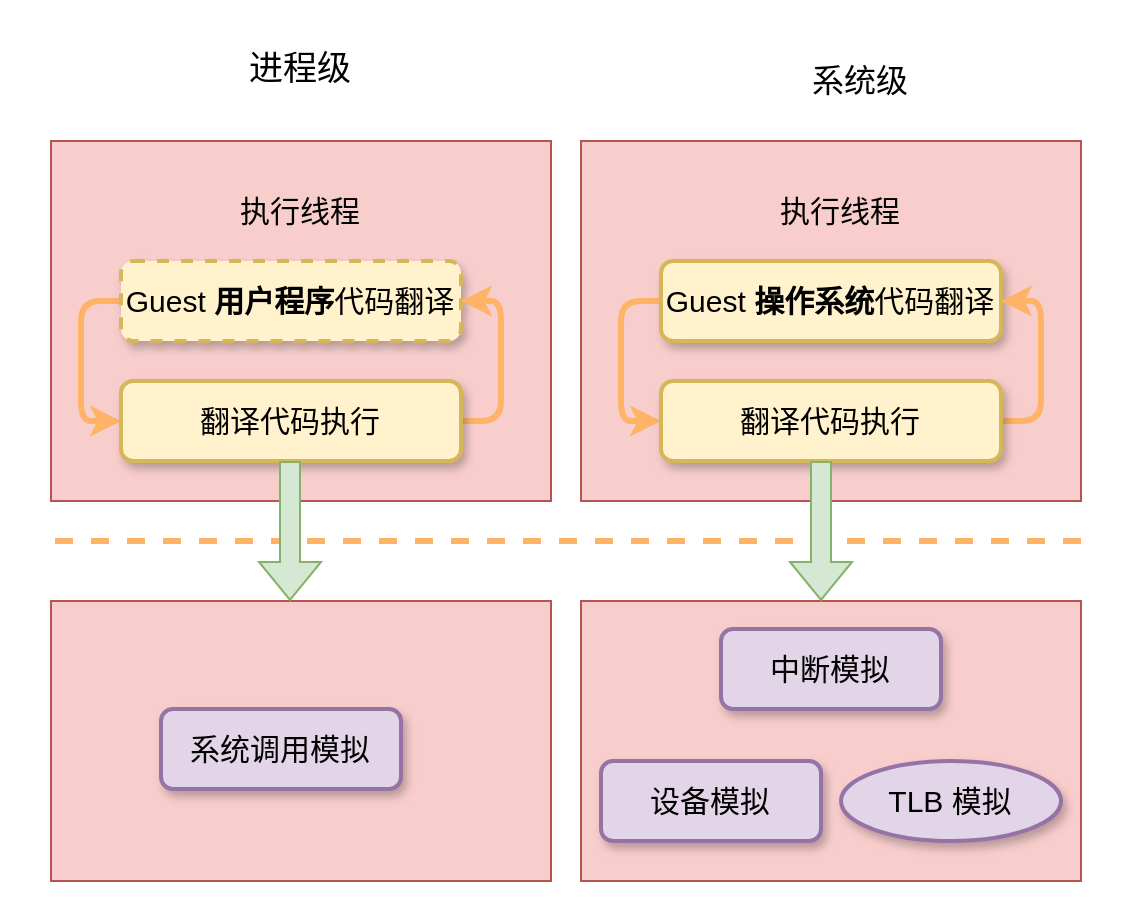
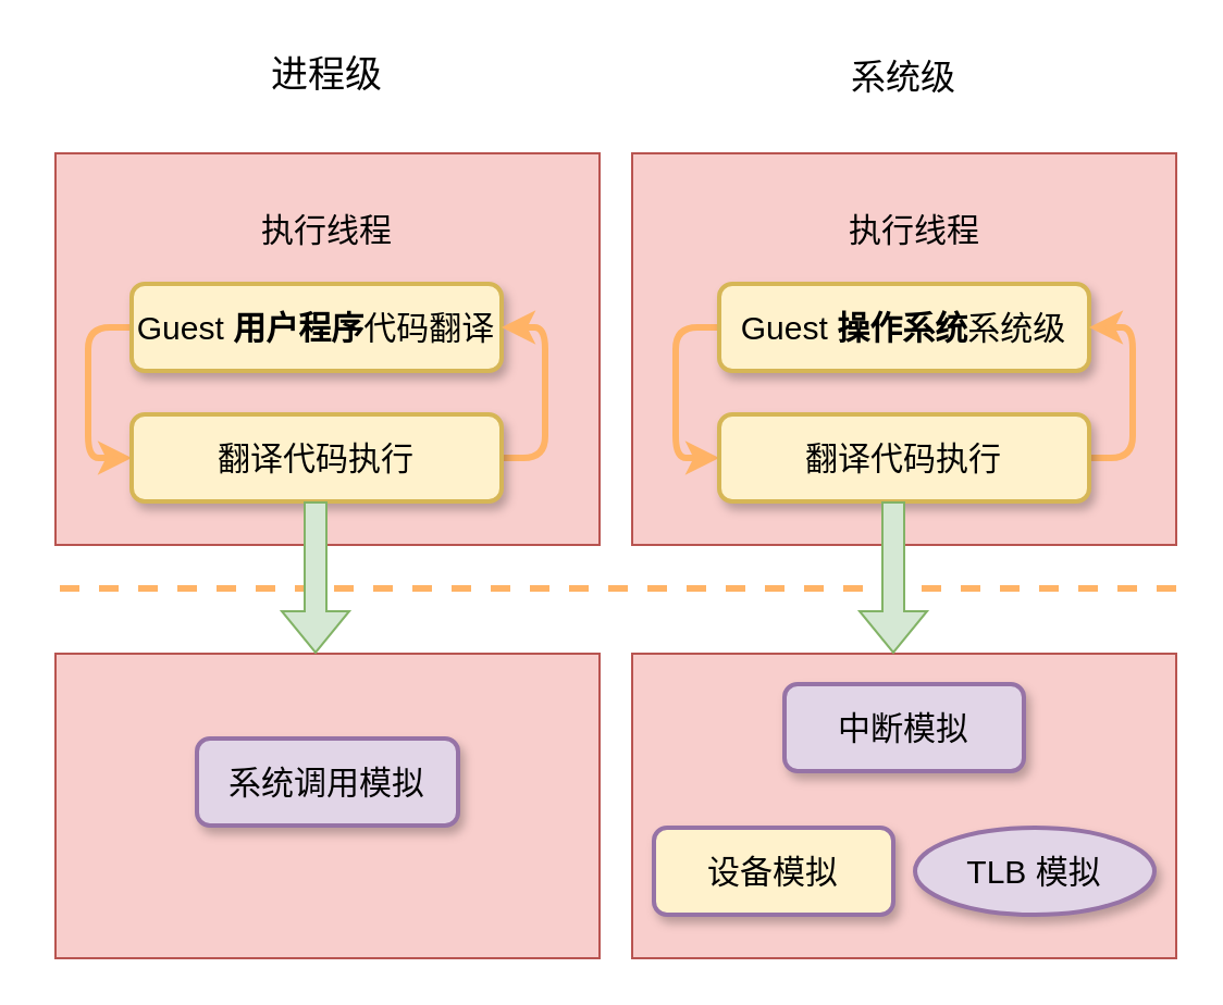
- <mxCell id="20" value="&lt;font style=&quot;font-size: 16px&quot;&gt;系统级&lt;/font&gt;" style="text;html=1;strokeColor=none;fillColor=none;align=center;verticalAlign=middle;whiteSpace=wrap;rounded=0;" parent="1" vertex="1"><mxGeometry x="400" y="25" width="60" height="30" as="geometry" /></mxCell>
+ <mxCell id="20" value="&lt;font style=&quot;font-size: 16px&quot;&gt;系统级&lt;/font&gt;" style="text;html=1;strokeColor=none;fillColor=none;align=center;verticalAlign=middle;whiteSpace=wrap;rounded=0;" parent="1" vertex="1"><mxGeometry x="385" y="20" width="60" height="30" as="geometry" /></mxCell>
- <mxCell id="7" value="Guest &lt;b&gt;用户程序&lt;/b&gt;代码翻译" style="rounded=1;whiteSpace=wrap;html=1;fillColor=#fff2cc;strokeColor=#d6b656;fontSize=15;gradientColor=none;strokeWidth=2;glass=0;sketch=0;shadow=1;dashed=1;" parent="1" vertex="1"><mxGeometry x="60" y="130" width="170" height="40" as="geometry" /></mxCell>
+ <mxCell id="7" value="Guest &lt;b&gt;用户程序&lt;/b&gt;代码翻译" style="rounded=1;whiteSpace=wrap;html=1;fillColor=#fff2cc;strokeColor=#d6b656;fontSize=15;gradientColor=none;strokeWidth=2;glass=0;sketch=0;shadow=1;" parent="1" vertex="1"><mxGeometry x="60" y="130" width="170" height="40" as="geometry" /></mxCell>
- <mxCell id="12" value="Guest &lt;b&gt;操作系统&lt;/b&gt;代码翻译" style="rounded=1;whiteSpace=wrap;html=1;fillColor=#fff2cc;strokeColor=#d6b656;fontSize=15;gradientColor=none;strokeWidth=2;glass=0;sketch=0;shadow=1;" parent="1" vertex="1"><mxGeometry x="330" y="130" width="170" height="40" as="geometry" /></mxCell>
+ <mxCell id="12" value="Guest &lt;b&gt;操作系统&lt;/b&gt;系统级" style="rounded=1;whiteSpace=wrap;html=1;fillColor=#fff2cc;strokeColor=#d6b656;fontSize=15;gradientColor=none;strokeWidth=2;glass=0;sketch=0;shadow=1;" parent="1" vertex="1"><mxGeometry x="330" y="130" width="170" height="40" as="geometry" /></mxCell>
- <mxCell id="16" value="系统调用模拟" style="rounded=1;whiteSpace=wrap;html=1;fillColor=#e1d5e7;strokeColor=#9673a6;fontSize=15;strokeWidth=2;glass=0;sketch=0;shadow=1;" parent="1" vertex="1"><mxGeometry x="80" y="354" width="120" height="40" as="geometry" /></mxCell>
+ <mxCell id="16" value="系统调用模拟" style="rounded=1;whiteSpace=wrap;html=1;fillColor=#e1d5e7;strokeColor=#9673a6;fontSize=15;strokeWidth=2;glass=0;sketch=0;shadow=1;" parent="1" vertex="1"><mxGeometry x="90" y="339" width="120" height="40" as="geometry" /></mxCell>
- <mxCell id="17" value="设备模拟" style="rounded=1;whiteSpace=wrap;html=1;fillColor=#e1d5e7;strokeColor=#9673a6;fontSize=15;strokeWidth=2;glass=0;sketch=0;shadow=1;" parent="1" vertex="1"><mxGeometry x="300" y="380" width="110" height="40" as="geometry" /></mxCell>
+ <mxCell id="17" value="设备模拟" style="rounded=1;whiteSpace=wrap;html=1;fillColor=#fff2cc;strokeColor=#9673a6;fontSize=15;strokeWidth=2;glass=0;sketch=0;shadow=1;" parent="1" vertex="1"><mxGeometry x="300" y="380" width="110" height="40" as="geometry" /></mxCell>
